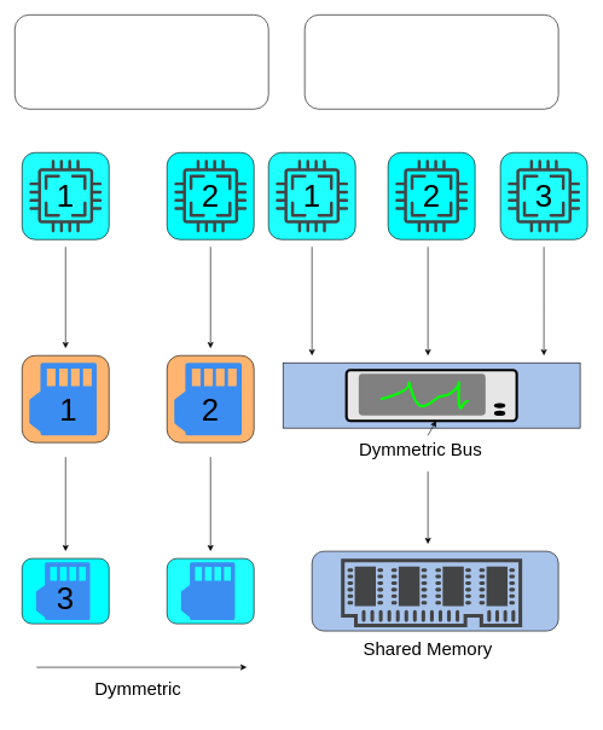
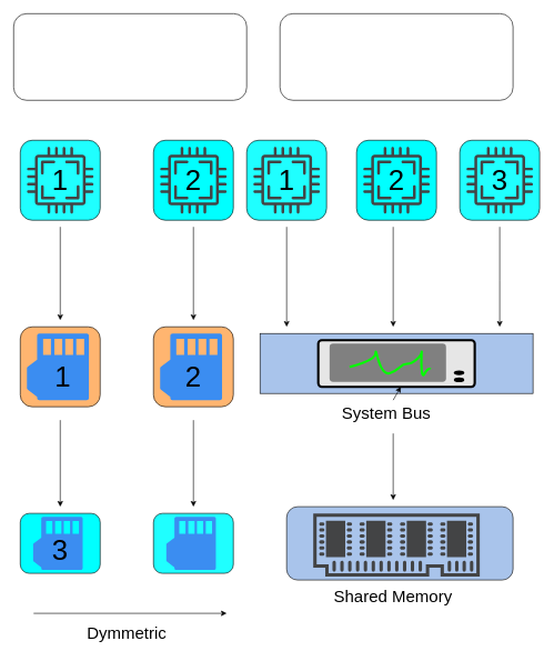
- <mxCell id="46" value="Dymmetric Bus" style="text;strokeColor=none;align=center;fillColor=none;html=1;verticalAlign=middle;whiteSpace=wrap;rounded=0;strokeWidth=1;fontSize=25;" vertex="1" parent="1"><mxGeometry x="410" y="580" width="340" height="75" as="geometry" /></mxCell>
+ <mxCell id="46" value="System Bus" style="text;strokeColor=none;align=center;fillColor=none;html=1;verticalAlign=middle;whiteSpace=wrap;rounded=0;strokeWidth=1;fontSize=25;" vertex="1" parent="1"><mxGeometry x="410" y="580" width="340" height="75" as="geometry" /></mxCell>
